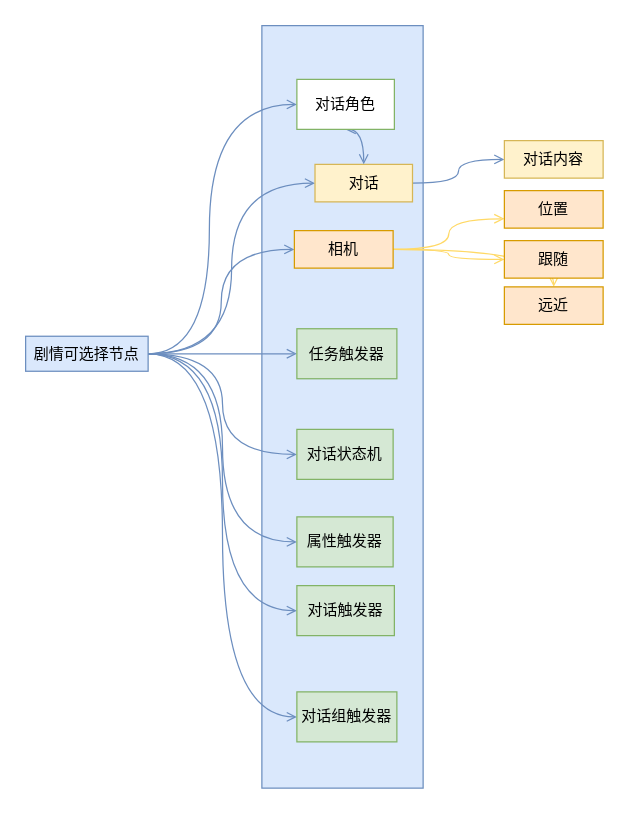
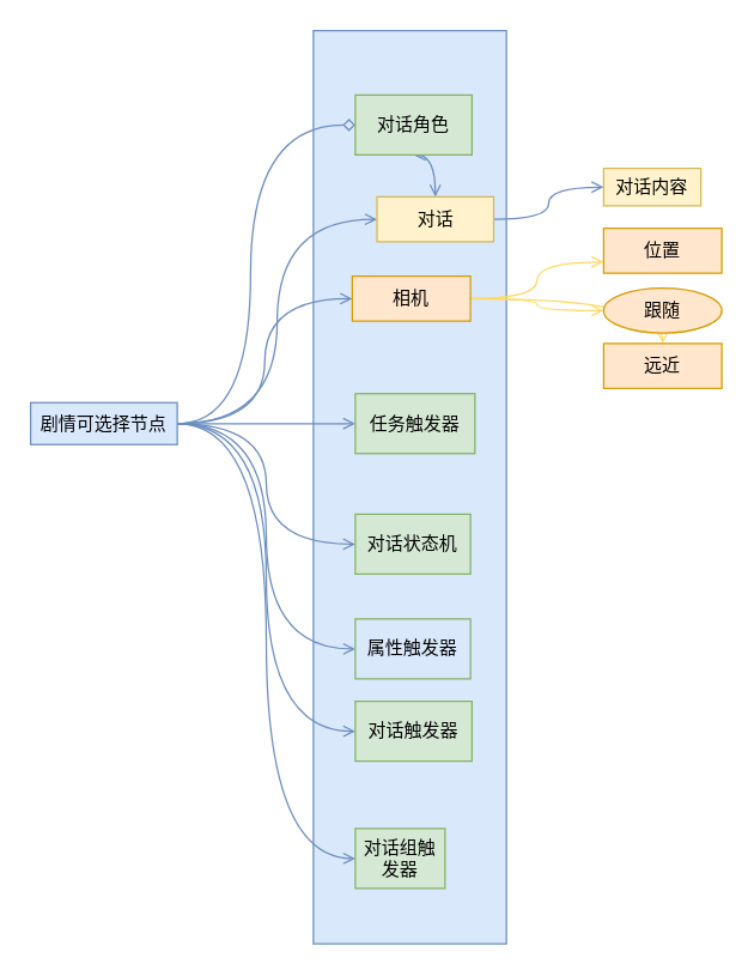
- <mxCell id="19" value="对话角色" style="whiteSpace=wrap;html=1;fillColor=#ffffff;strokeColor=#82b366;" vertex="1" parent="1"><mxGeometry x="237" y="63" width="78" height="40" as="geometry" /></mxCell>
+ <mxCell id="19" value="对话角色" style="whiteSpace=wrap;html=1;fillColor=#d5e8d4;strokeColor=#82b366;" vertex="1" parent="1"><mxGeometry x="237" y="63" width="78" height="40" as="geometry" /></mxCell>
- <mxCell id="3" style="edgeStyle=orthogonalEdgeStyle;rounded=0;orthogonalLoop=1;jettySize=auto;html=1;exitX=1;exitY=0.5;exitDx=0;exitDy=0;entryX=0;entryY=0.5;entryDx=0;entryDy=0;fontSize=12;startArrow=none;startFill=0;endArrow=open;endFill=0;curved=1;strokeColor=#6C8EBF;flowAnimation=0;shadow=0;" edge="1" parent="1" source="11" target="19"><mxGeometry relative="1" as="geometry"><Array as="points"><mxPoint x="167" y="283" /><mxPoint x="167" y="83" /></Array></mxGeometry></mxCell>
+ <mxCell id="3" style="edgeStyle=orthogonalEdgeStyle;rounded=0;orthogonalLoop=1;jettySize=auto;html=1;exitX=1;exitY=0.5;exitDx=0;exitDy=0;entryX=0;entryY=0.5;entryDx=0;entryDy=0;fontSize=12;startArrow=none;startFill=0;endArrow=diamond;endFill=0;curved=1;strokeColor=#6C8EBF;flowAnimation=0;shadow=0;" edge="1" parent="1" source="11" target="19"><mxGeometry relative="1" as="geometry"><Array as="points"><mxPoint x="167" y="283" /><mxPoint x="167" y="83" /></Array></mxGeometry></mxCell>
- <mxCell id="28" value="对话内容" style="whiteSpace=wrap;html=1;fillColor=#fff2cc;strokeColor=#d6b656;" vertex="1" parent="1"><mxGeometry x="403" y="112" width="79" height="30" as="geometry" /></mxCell>
+ <mxCell id="28" value="对话内容" style="whiteSpace=wrap;html=1;fillColor=#fff2cc;strokeColor=#d6b656;" vertex="1" parent="1"><mxGeometry x="403" y="112" width="65" height="25" as="geometry" /></mxCell>
- <mxCell id="26" value="跟随" style="whiteSpace=wrap;html=1;fillColor=#ffe6cc;strokeColor=#d79b00;" vertex="1" parent="1"><mxGeometry x="403" y="192" width="79" height="30" as="geometry" /></mxCell>
+ <mxCell id="26" value="跟随" style="ellipse;whiteSpace=wrap;html=1;fillColor=#ffe6cc;strokeColor=#d79b00;" vertex="1" parent="1"><mxGeometry x="403" y="192" width="79" height="30" as="geometry" /></mxCell>
- <mxCell id="23" value="属性触发器" style="whiteSpace=wrap;html=1;fillColor=#d5e8d4;strokeColor=#82b366;" vertex="1" parent="1"><mxGeometry x="237" y="413" width="77" height="40" as="geometry" /></mxCell>
+ <mxCell id="23" value="属性触发器" style="whiteSpace=wrap;html=1;fillColor=#dae8fc;strokeColor=#82b366;" vertex="1" parent="1"><mxGeometry x="237" y="413" width="77" height="40" as="geometry" /></mxCell>
- <mxCell id="24" value="对话组触发器" style="whiteSpace=wrap;html=1;fillColor=#d5e8d4;strokeColor=#82b366;" vertex="1" parent="1"><mxGeometry x="237" y="553" width="80" height="40" as="geometry" /></mxCell>
+ <mxCell id="24" value="对话组触发器" style="whiteSpace=wrap;html=1;fillColor=#d5e8d4;strokeColor=#82b366;" vertex="1" parent="1"><mxGeometry x="237" y="553" width="60" height="40" as="geometry" /></mxCell>
